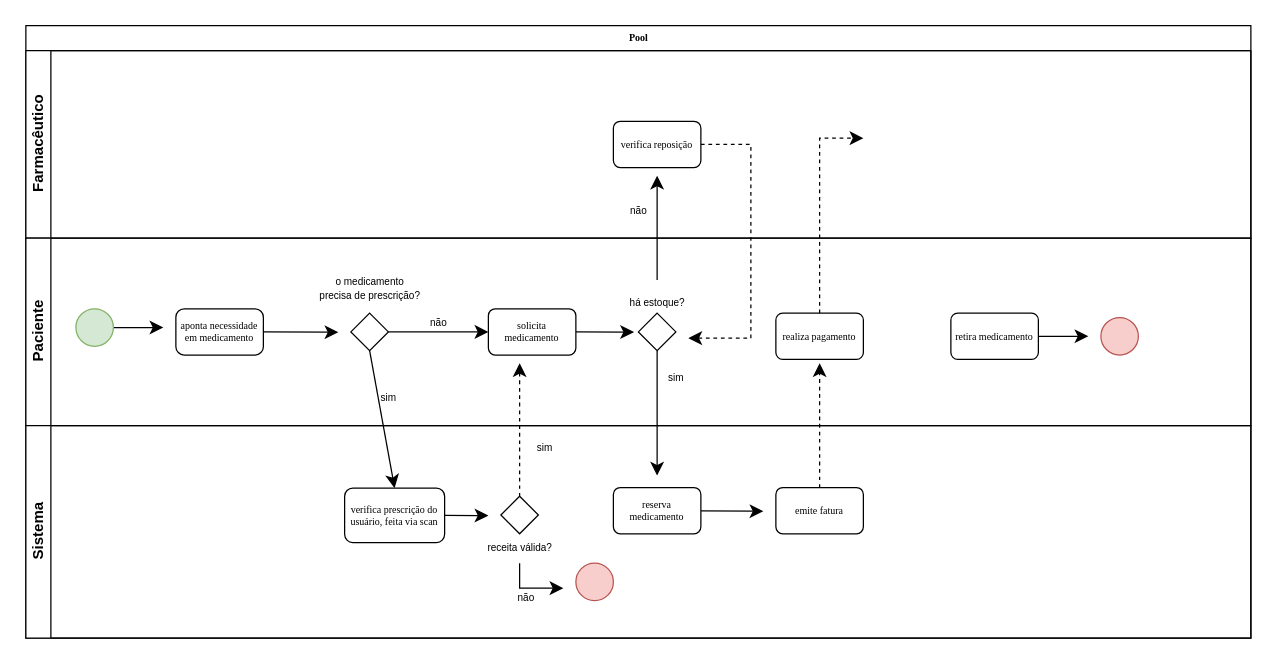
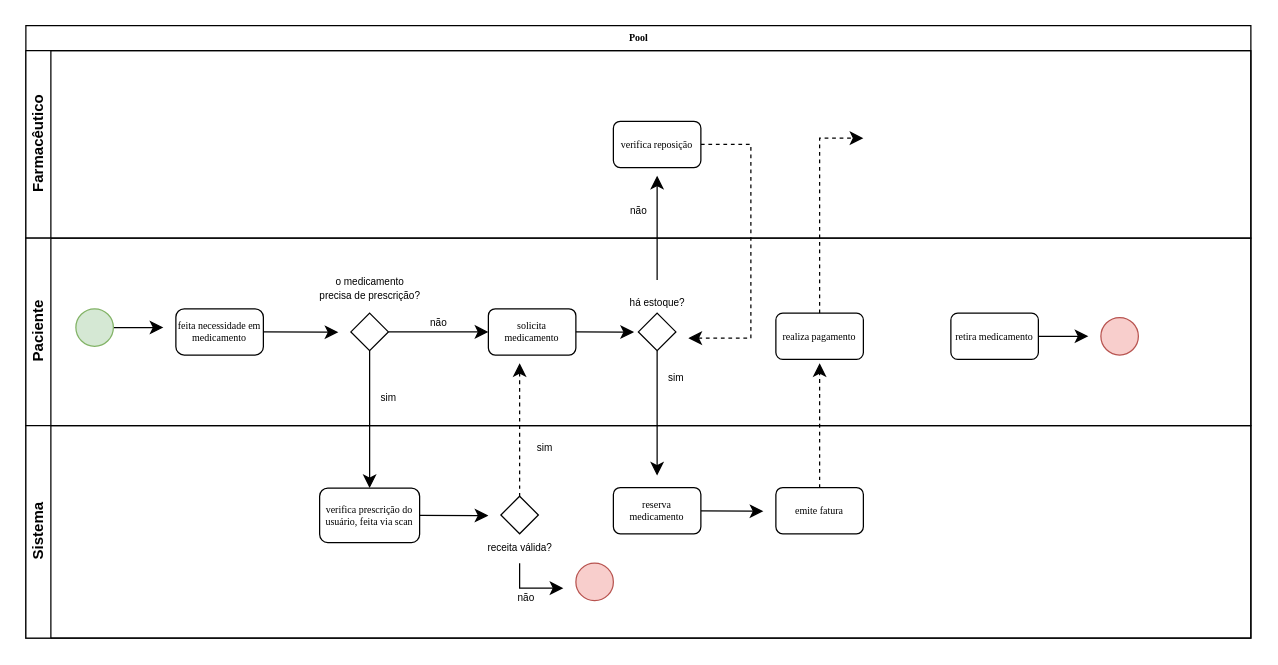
- <mxCell id="11" value="aponta necessidade em medicamento" style="rounded=1;whiteSpace=wrap;html=1;shadow=0;labelBackgroundColor=none;strokeWidth=1;fontFamily=Verdana;fontSize=8;align=center;arcSize=18;" vertex="1" parent="7"><mxGeometry x="120" y="56.5" width="70" height="37" as="geometry" /></mxCell>
+ <mxCell id="11" value="feita necessidade em medicamento" style="rounded=1;whiteSpace=wrap;html=1;shadow=0;labelBackgroundColor=none;strokeWidth=1;fontFamily=Verdana;fontSize=8;align=center;arcSize=18;" vertex="1" parent="7"><mxGeometry x="120" y="56.5" width="70" height="37" as="geometry" /></mxCell>
- <mxCell id="33" value="verifica prescrição do usuário, feita via scan" style="rounded=1;whiteSpace=wrap;html=1;shadow=0;labelBackgroundColor=none;strokeWidth=1;fontFamily=Verdana;fontSize=8;align=center;" vertex="1" parent="29"><mxGeometry x="255" y="50" width="80" height="43.5" as="geometry" /></mxCell>
+ <mxCell id="33" value="verifica prescrição do usuário, feita via scan" style="rounded=1;whiteSpace=wrap;html=1;shadow=0;labelBackgroundColor=none;strokeWidth=1;fontFamily=Verdana;fontSize=8;align=center;" vertex="1" parent="29"><mxGeometry x="235" y="50" width="80" height="43.5" as="geometry" /></mxCell>
